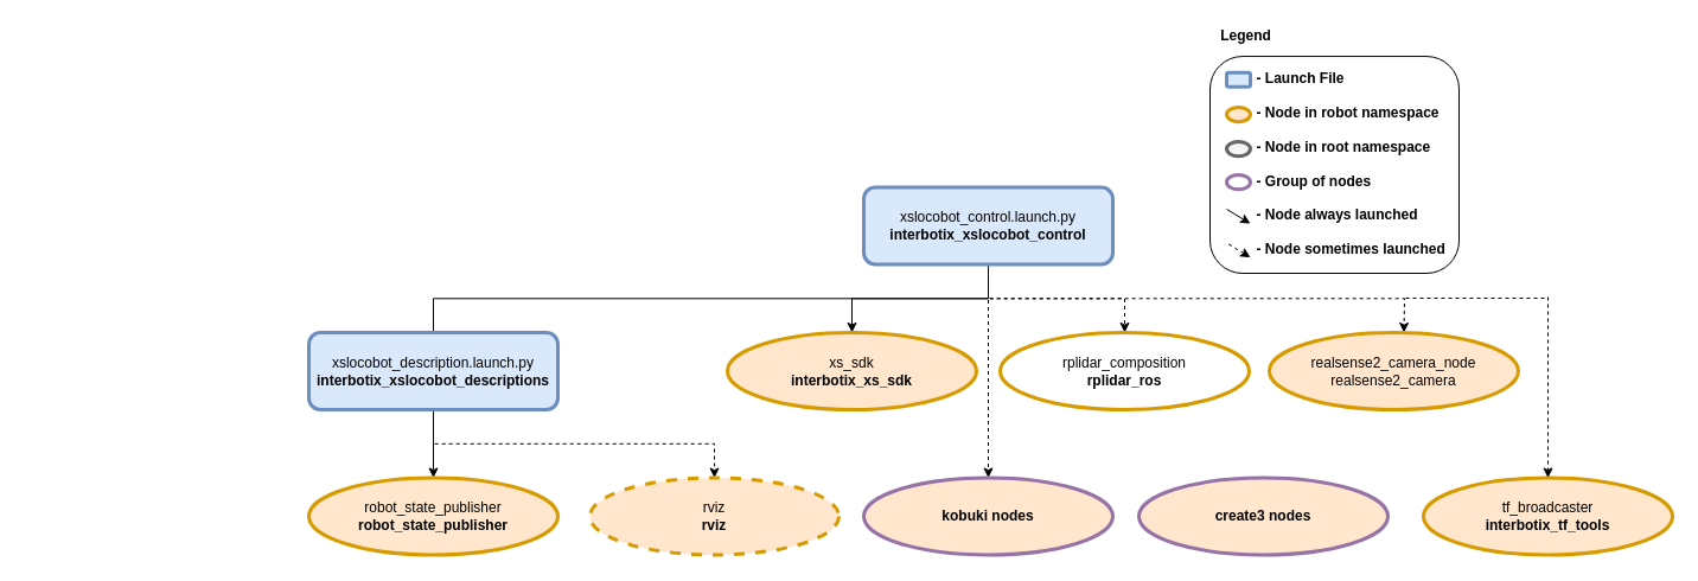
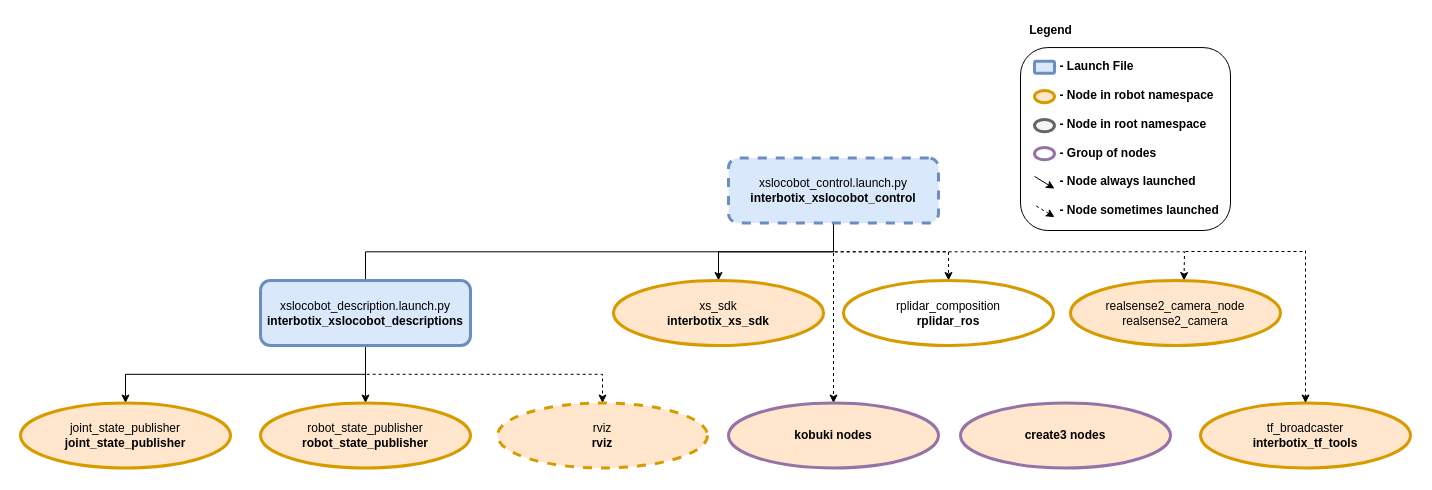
- <mxCell id="7" value="xslocobot_control.launch.py&lt;br&gt;&lt;b&gt;interbotix_xslocobot_control&lt;/b&gt;" style="rounded=1;whiteSpace=wrap;html=1;fillColor=#dae8fc;strokeColor=#6c8ebf;flipH=1;strokeWidth=3;fontColor=#000000;" parent="1" vertex="1"><mxGeometry x="728" y="157.5" width="210" height="65" as="geometry" /></mxCell>
+ <mxCell id="7" value="xslocobot_control.launch.py&lt;br&gt;&lt;b&gt;interbotix_xslocobot_control&lt;/b&gt;" style="rounded=1;whiteSpace=wrap;html=1;fillColor=#dae8fc;strokeColor=#6c8ebf;flipH=1;strokeWidth=3;fontColor=#000000;dashed=1;" parent="1" vertex="1"><mxGeometry x="728" y="157.5" width="210" height="65" as="geometry" /></mxCell>
+ <mxCell id="11" style="edgeStyle=orthogonalEdgeStyle;rounded=0;orthogonalLoop=1;jettySize=auto;html=1;exitX=0.5;exitY=1;exitDx=0;exitDy=0;entryX=0.5;entryY=0;entryDx=0;entryDy=0;fontColor=#000000;" parent="1" source="12" target="27" edge="1"><mxGeometry relative="1" as="geometry" /></mxCell>
+ <mxCell id="27" value="joint_state_publisher&lt;br&gt;&lt;b&gt;joint_state_publisher&lt;/b&gt;" style="ellipse;whiteSpace=wrap;html=1;fillColor=#ffe6cc;strokeColor=#d79b00;strokeWidth=3;fontColor=#000000;" parent="1" vertex="1"><mxGeometry x="20" y="402.5" width="210" height="65" as="geometry" /></mxCell>
